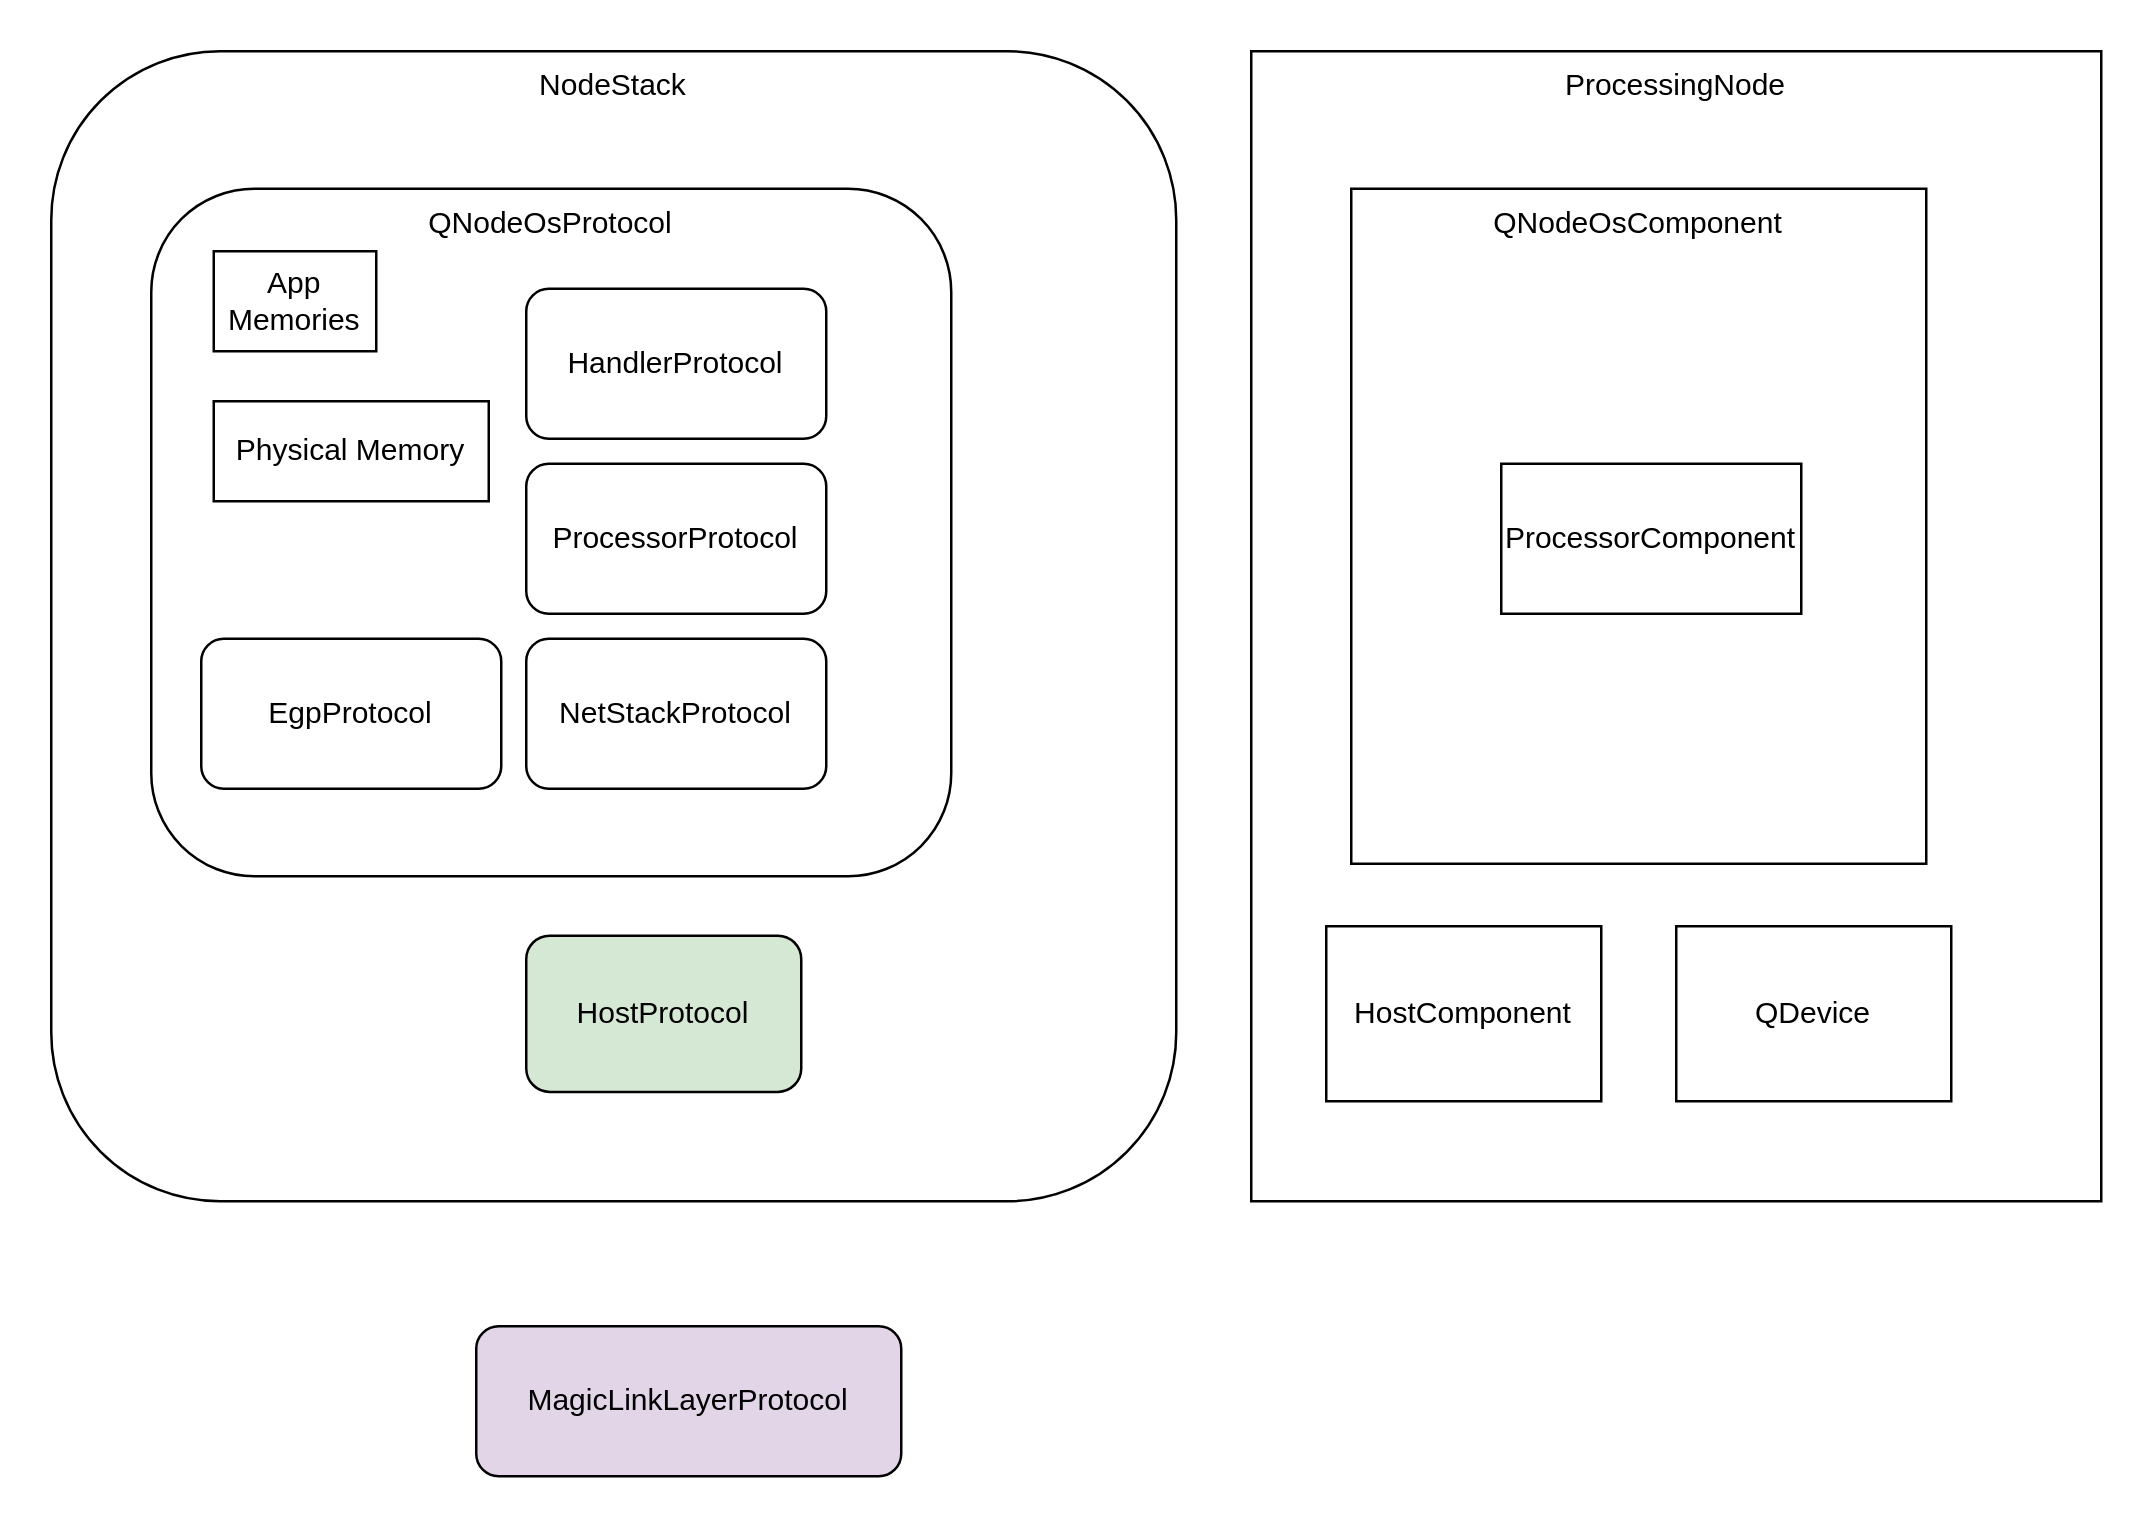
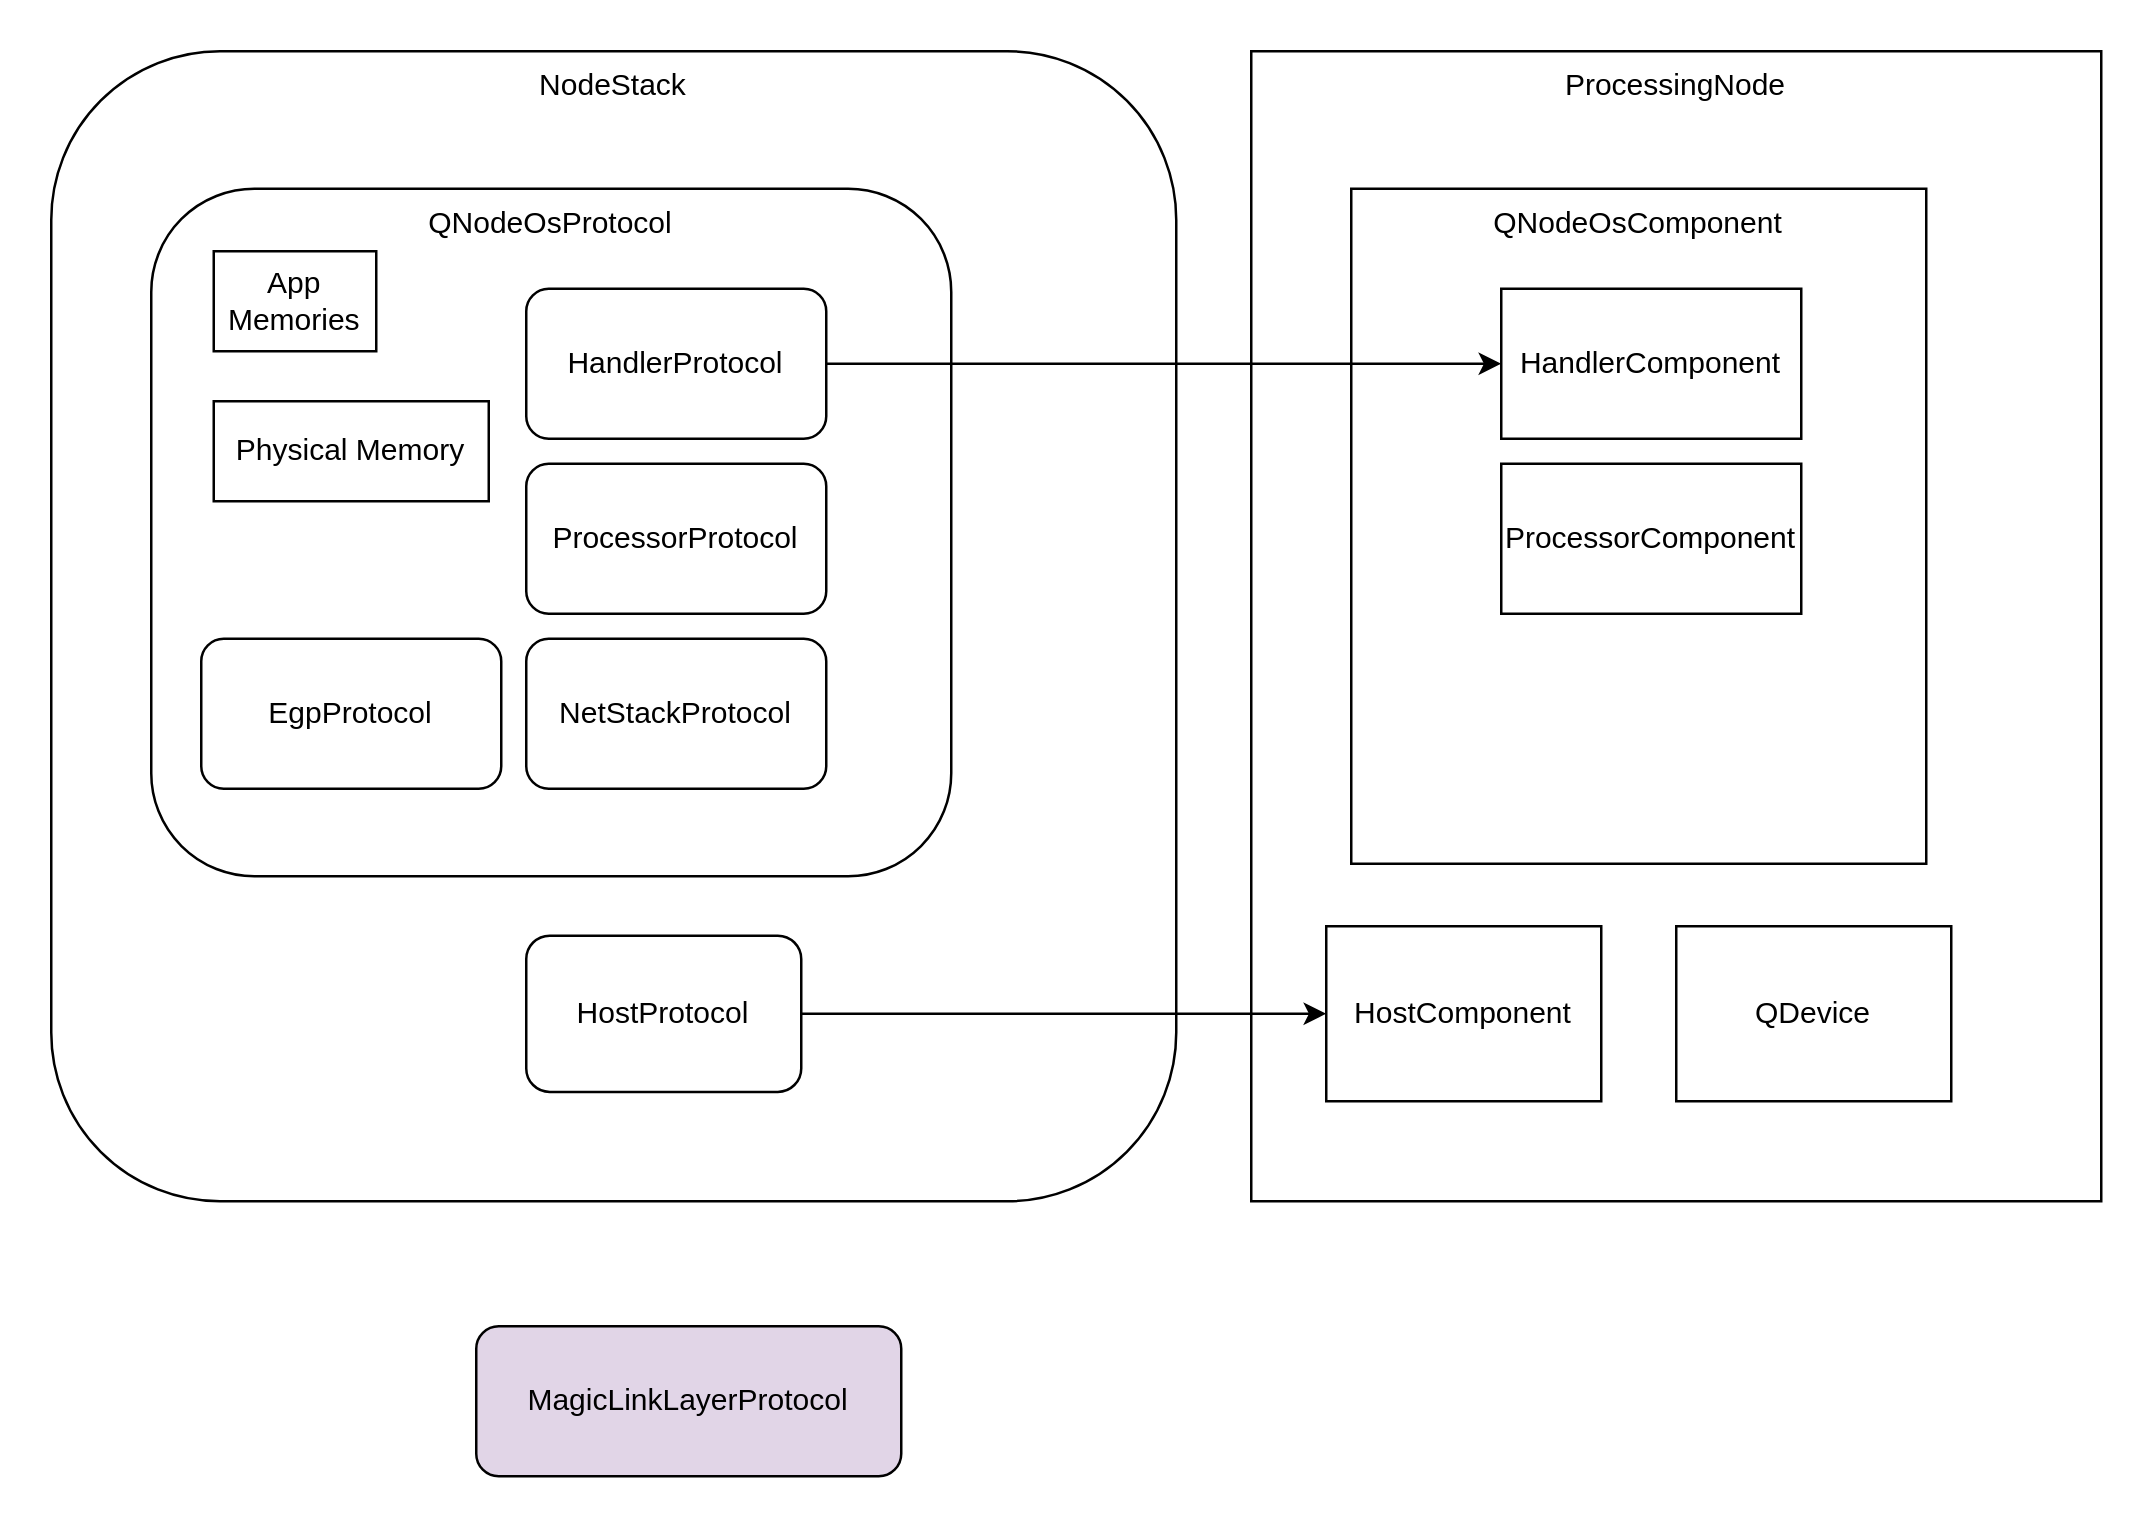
+ <mxCell id="8" style="edgeStyle=orthogonalEdgeStyle;rounded=0;orthogonalLoop=1;jettySize=auto;html=1;exitX=1;exitY=0.5;exitDx=0;exitDy=0;entryX=0;entryY=0.5;entryDx=0;entryDy=0;" parent="1" source="9" target="5" edge="1"><mxGeometry relative="1" as="geometry" /></mxCell>
+ <mxCell id="5" value="HandlerComponent" style="rounded=0;whiteSpace=wrap;html=1;" parent="1" vertex="1"><mxGeometry x="600" y="115" width="120" height="60" as="geometry" /></mxCell>
- <mxCell id="17" value="HostProtocol" style="rounded=1;whiteSpace=wrap;html=1;verticalAlign=middle;fillColor=#d5e8d4;" parent="1" vertex="1"><mxGeometry x="210" y="373.75" width="110" height="62.5" as="geometry" /></mxCell>
+ <mxCell id="17" value="HostProtocol" style="rounded=1;whiteSpace=wrap;html=1;verticalAlign=middle;" parent="1" vertex="1"><mxGeometry x="210" y="373.75" width="110" height="62.5" as="geometry" /></mxCell>
+ <mxCell id="16" style="edgeStyle=orthogonalEdgeStyle;rounded=0;orthogonalLoop=1;jettySize=auto;html=1;exitX=1;exitY=0.5;exitDx=0;exitDy=0;" parent="1" source="17" target="14" edge="1"><mxGeometry relative="1" as="geometry" /></mxCell>
